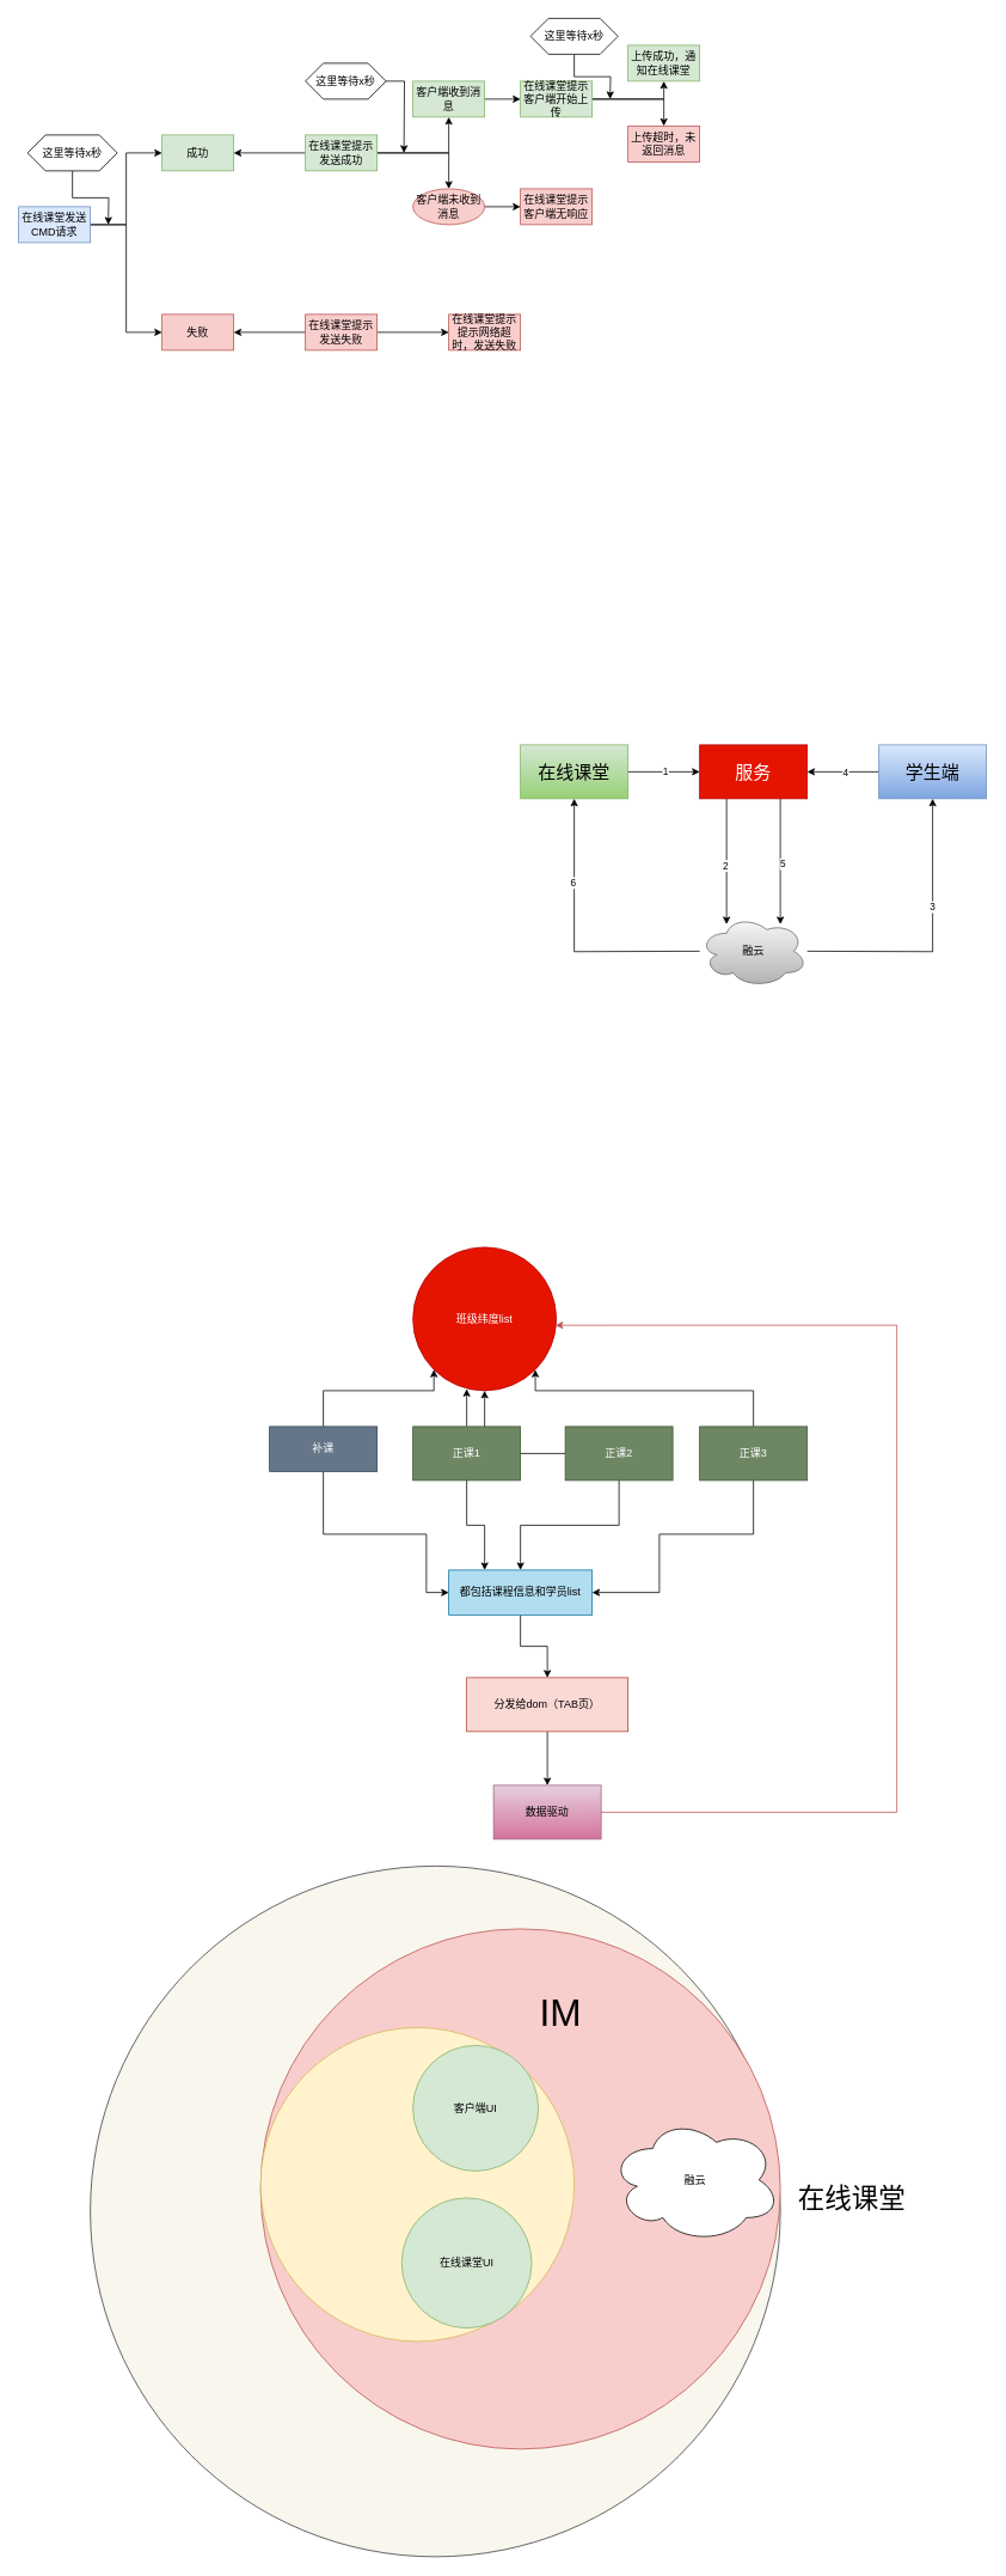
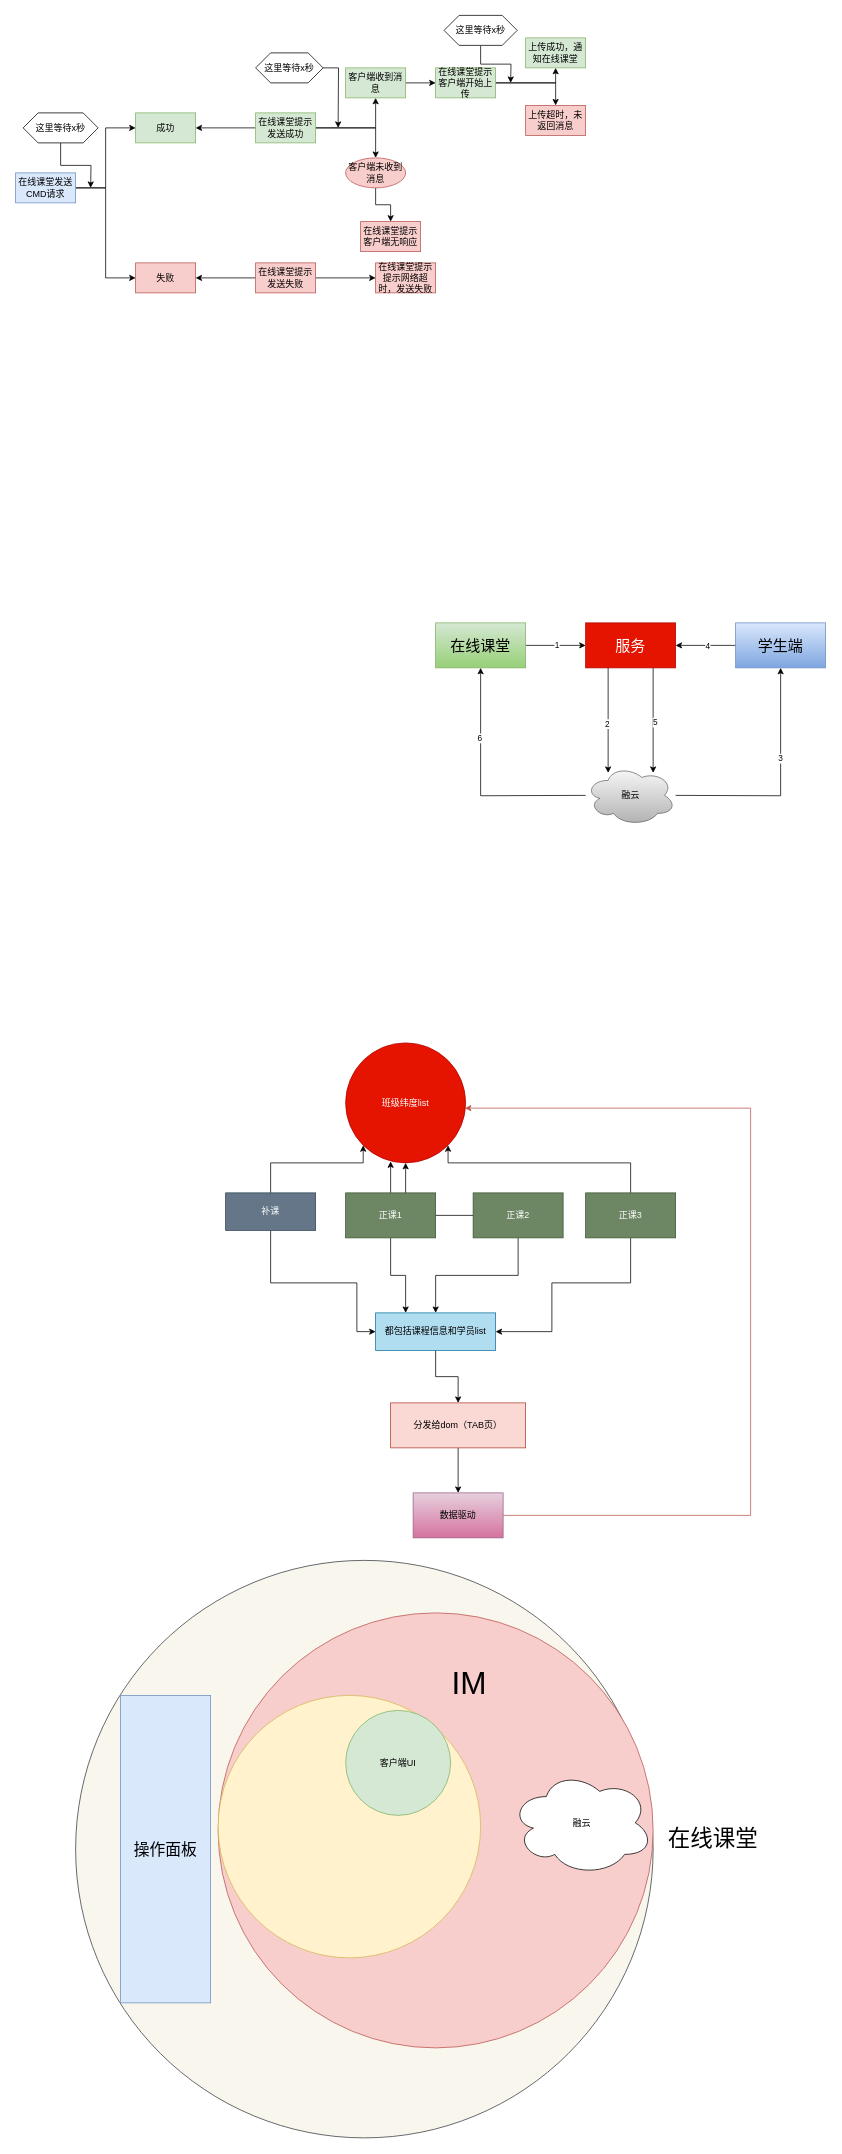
- <mxCell id="70" value="在线课堂提示客户端无响应" style="whiteSpace=wrap;html=1;rounded=0;fillColor=#f8cecc;strokeColor=#b85450;" vertex="1" parent="1"><mxGeometry x="580" y="210" width="80" height="40" as="geometry" /></mxCell>
+ <mxCell id="70" value="在线课堂提示客户端无响应" style="whiteSpace=wrap;html=1;rounded=0;fillColor=#f8cecc;strokeColor=#b85450;" vertex="1" parent="1"><mxGeometry x="480" y="295" width="80" height="40" as="geometry" /></mxCell>
+ <mxCell id="37" value="&lt;font style=&quot;font-size: 21px&quot;&gt;操作面板&lt;/font&gt;" style="rounded=0;whiteSpace=wrap;html=1;fillColor=#dae8fc;strokeColor=#6c8ebf;" parent="1" vertex="1"><mxGeometry x="160" y="2260" width="120" height="410" as="geometry" /></mxCell>
- <mxCell id="42" value="在线课堂UI" style="ellipse;whiteSpace=wrap;html=1;aspect=fixed;fillColor=#d5e8d4;strokeColor=#82b366;" parent="1" vertex="1"><mxGeometry x="447.5" y="2450" width="145" height="145" as="geometry" /></mxCell>
